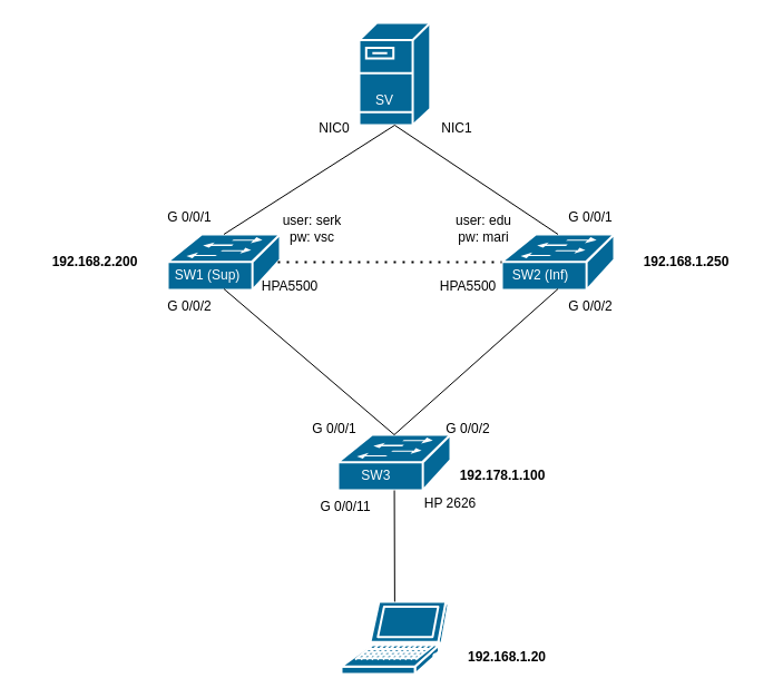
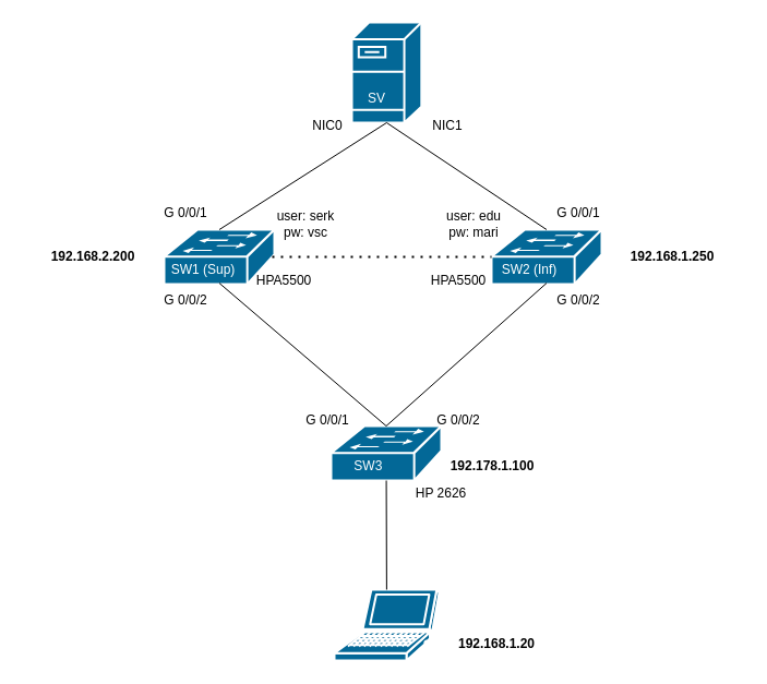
- <mxCell id="21" value="G 0/0/11" style="text;html=1;strokeColor=none;fillColor=none;align=center;verticalAlign=middle;whiteSpace=wrap;rounded=0;" parent="1" vertex="1"><mxGeometry x="280" y="440" width="60" height="30" as="geometry" /></mxCell>
